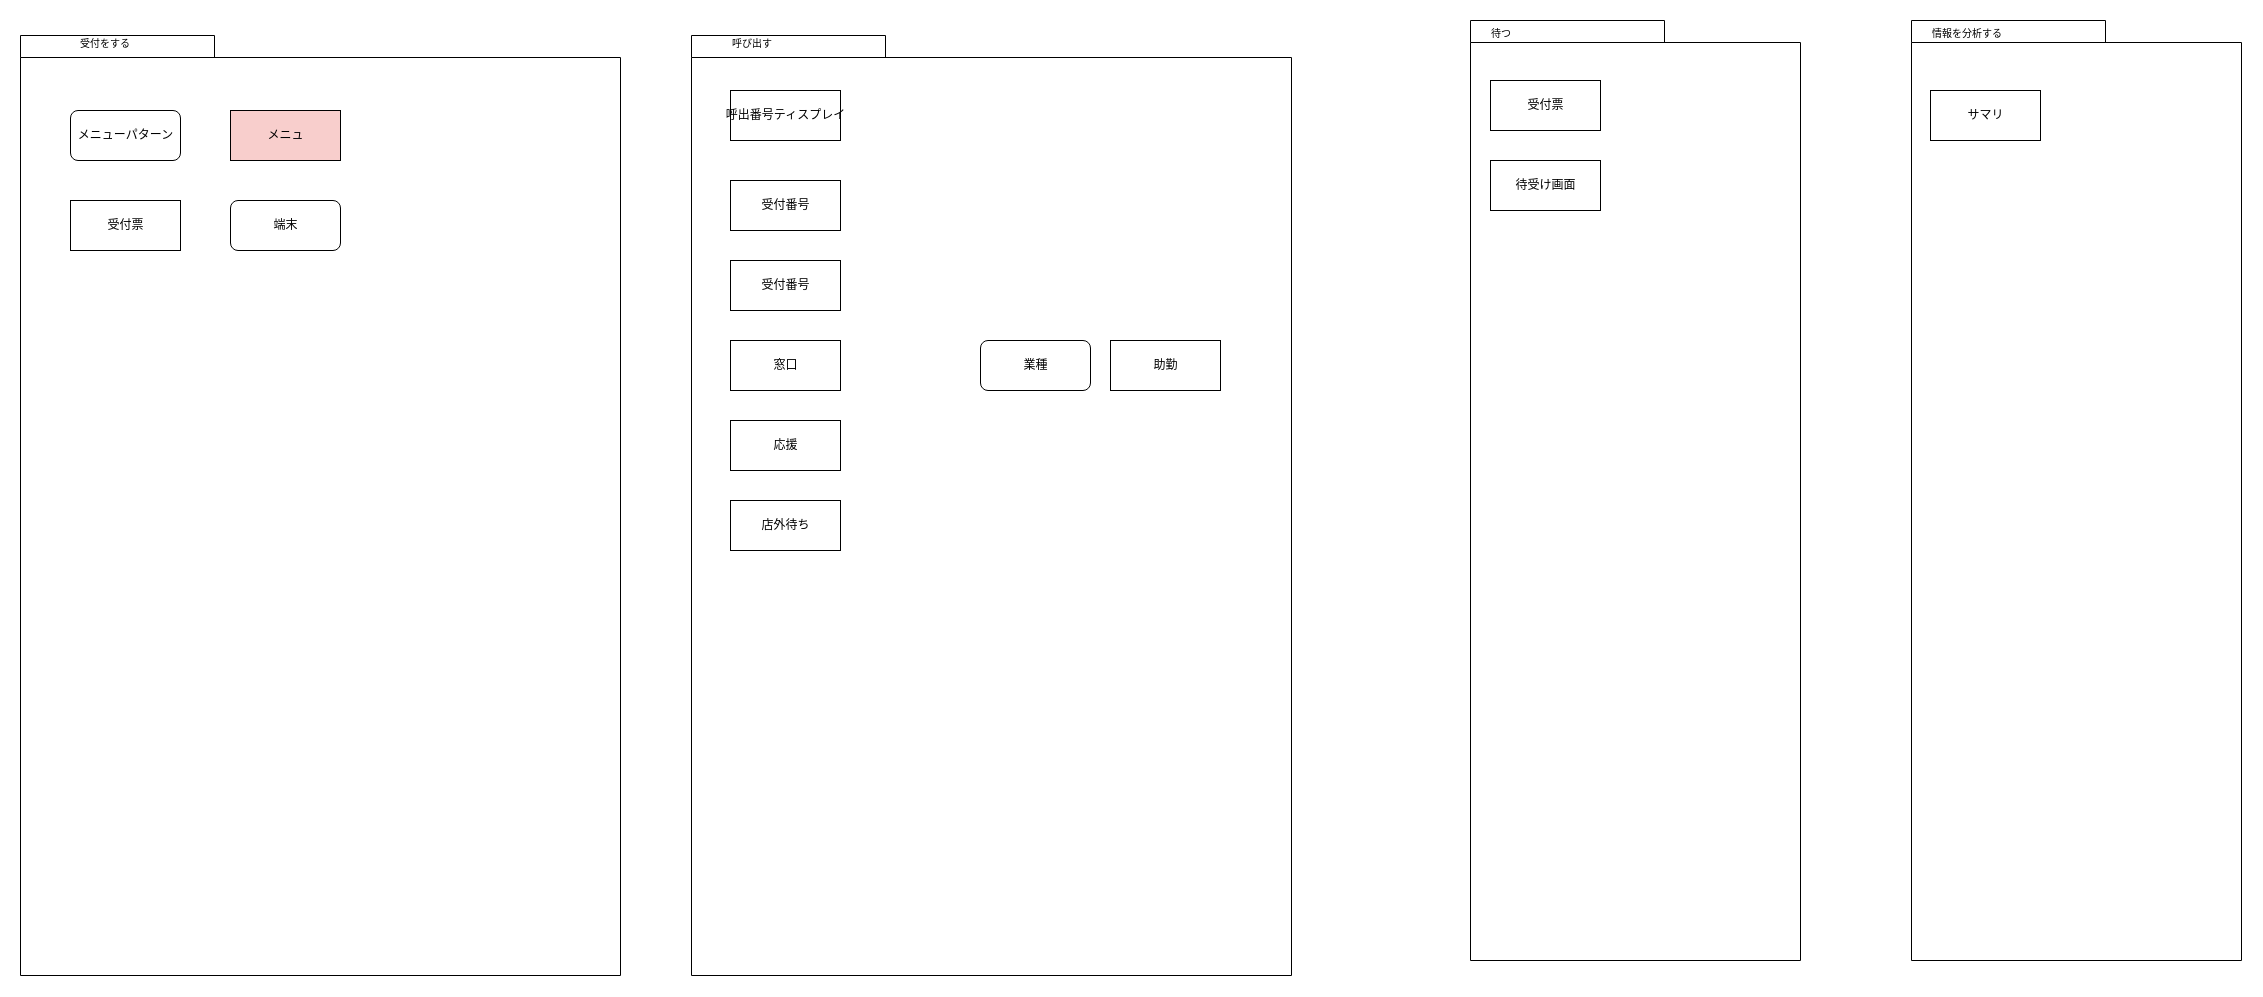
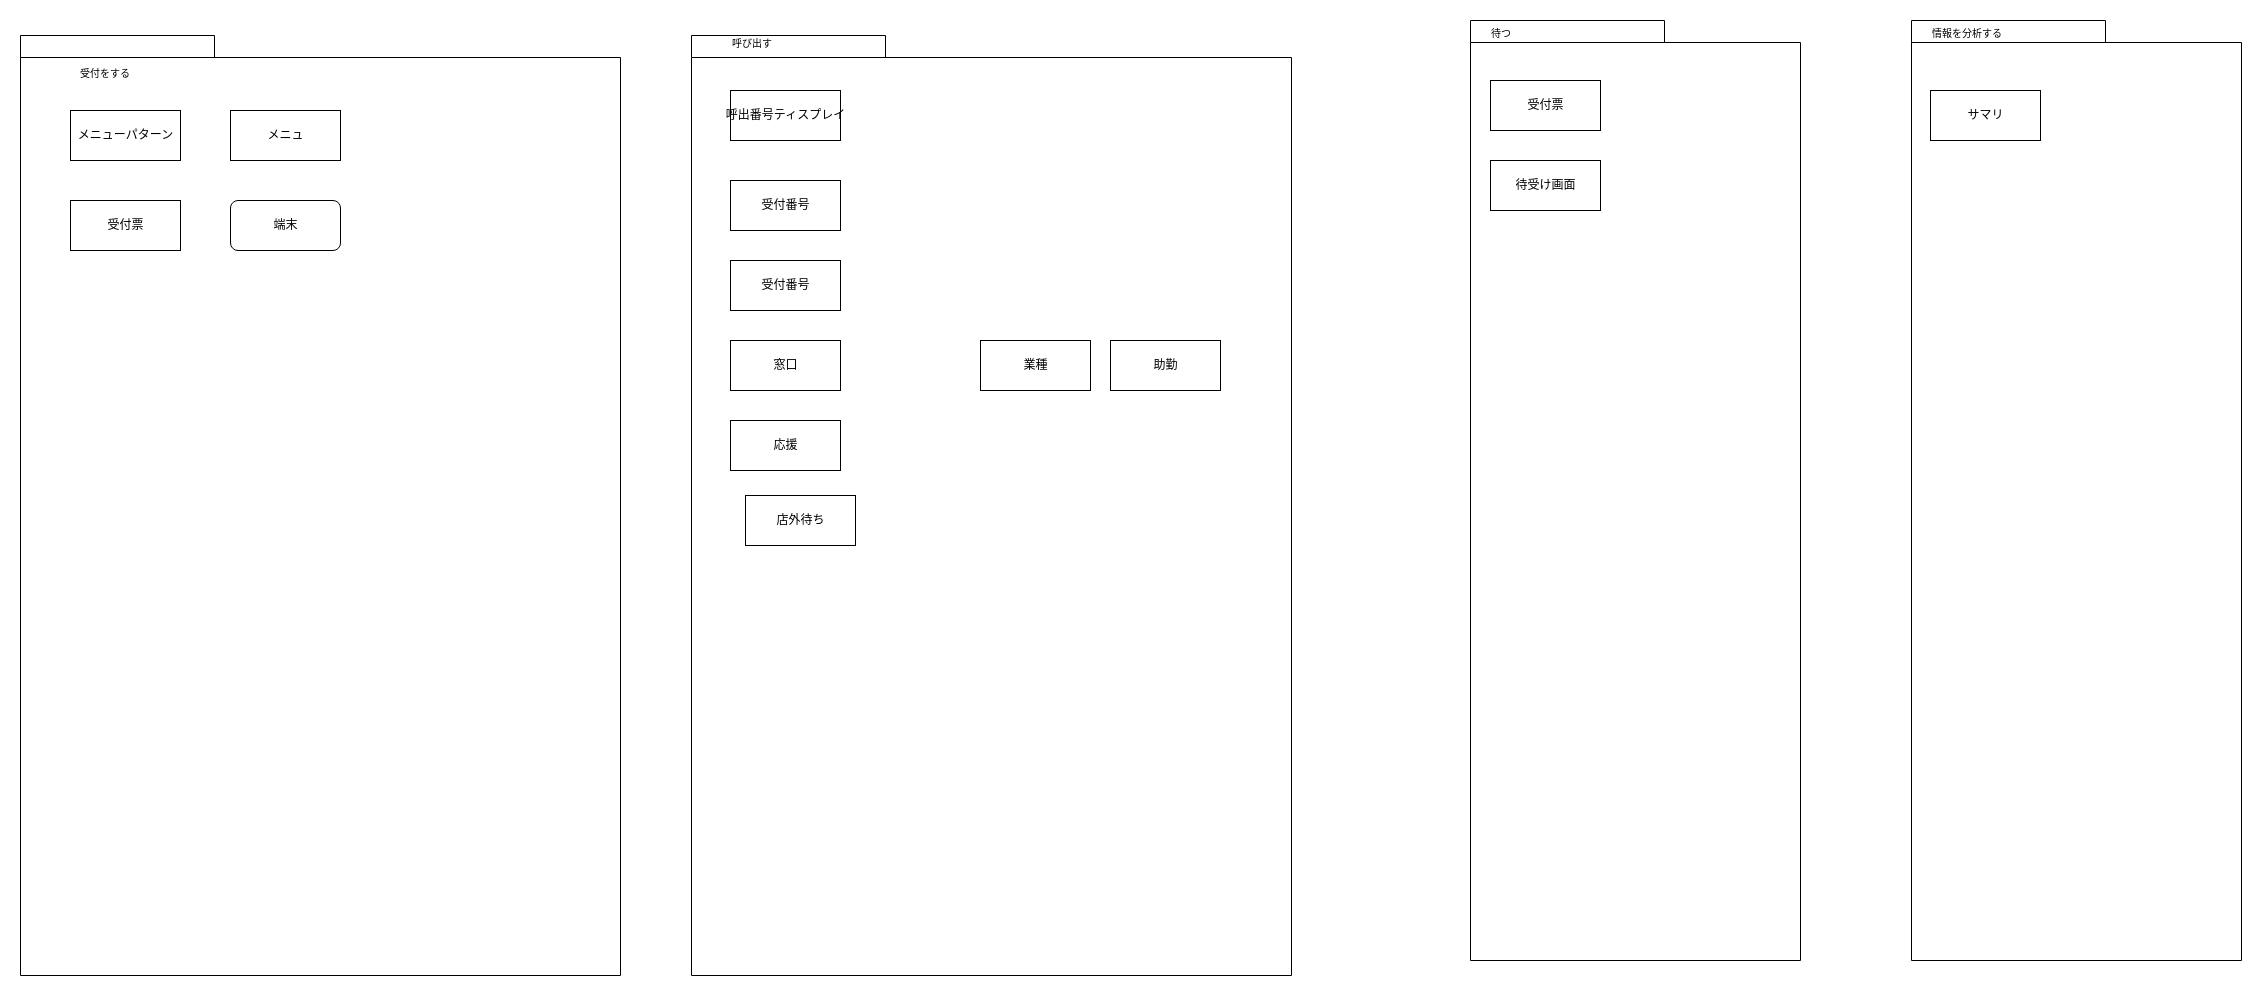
- <mxCell id="3" value="受付をする" style="text;html=1;align=left;verticalAlign=top;spacingTop=-4;fontSize=10;fontFamily=Verdana" parent="1" vertex="1"><mxGeometry x="77.5" y="34.5" width="130" height="20" as="geometry" /></mxCell>
+ <mxCell id="3" value="受付をする" style="text;html=1;align=left;verticalAlign=top;spacingTop=-4;fontSize=10;fontFamily=Verdana" parent="1" vertex="1"><mxGeometry x="77.5" y="64.5" width="130" height="20" as="geometry" /></mxCell>
- <mxCell id="14" value="メニューパターン" style="html=1;rounded=1;" vertex="1" parent="1"><mxGeometry x="70" y="110" width="110" height="50" as="geometry" /></mxCell>
+ <mxCell id="14" value="メニューパターン" style="html=1;" vertex="1" parent="1"><mxGeometry x="70" y="110" width="110" height="50" as="geometry" /></mxCell>
- <mxCell id="4" value="メニュ" style="html=1;fillColor=#f8cecc;" vertex="1" parent="1"><mxGeometry x="230" y="110" width="110" height="50" as="geometry" /></mxCell>
+ <mxCell id="4" value="メニュ" style="html=1;" vertex="1" parent="1"><mxGeometry x="230" y="110" width="110" height="50" as="geometry" /></mxCell>
- <mxCell id="26" value="業種" style="html=1;rounded=1;" vertex="1" parent="1"><mxGeometry x="980" y="340" width="110" height="50" as="geometry" /></mxCell>
+ <mxCell id="26" value="業種" style="html=1;" vertex="1" parent="1"><mxGeometry x="980" y="340" width="110" height="50" as="geometry" /></mxCell>
- <mxCell id="16" value="店外待ち" style="html=1;" vertex="1" parent="1"><mxGeometry x="730" y="500" width="110" height="50" as="geometry" /></mxCell>
+ <mxCell id="16" value="店外待ち" style="html=1;" vertex="1" parent="1"><mxGeometry x="745" y="495" width="110" height="50" as="geometry" /></mxCell>
